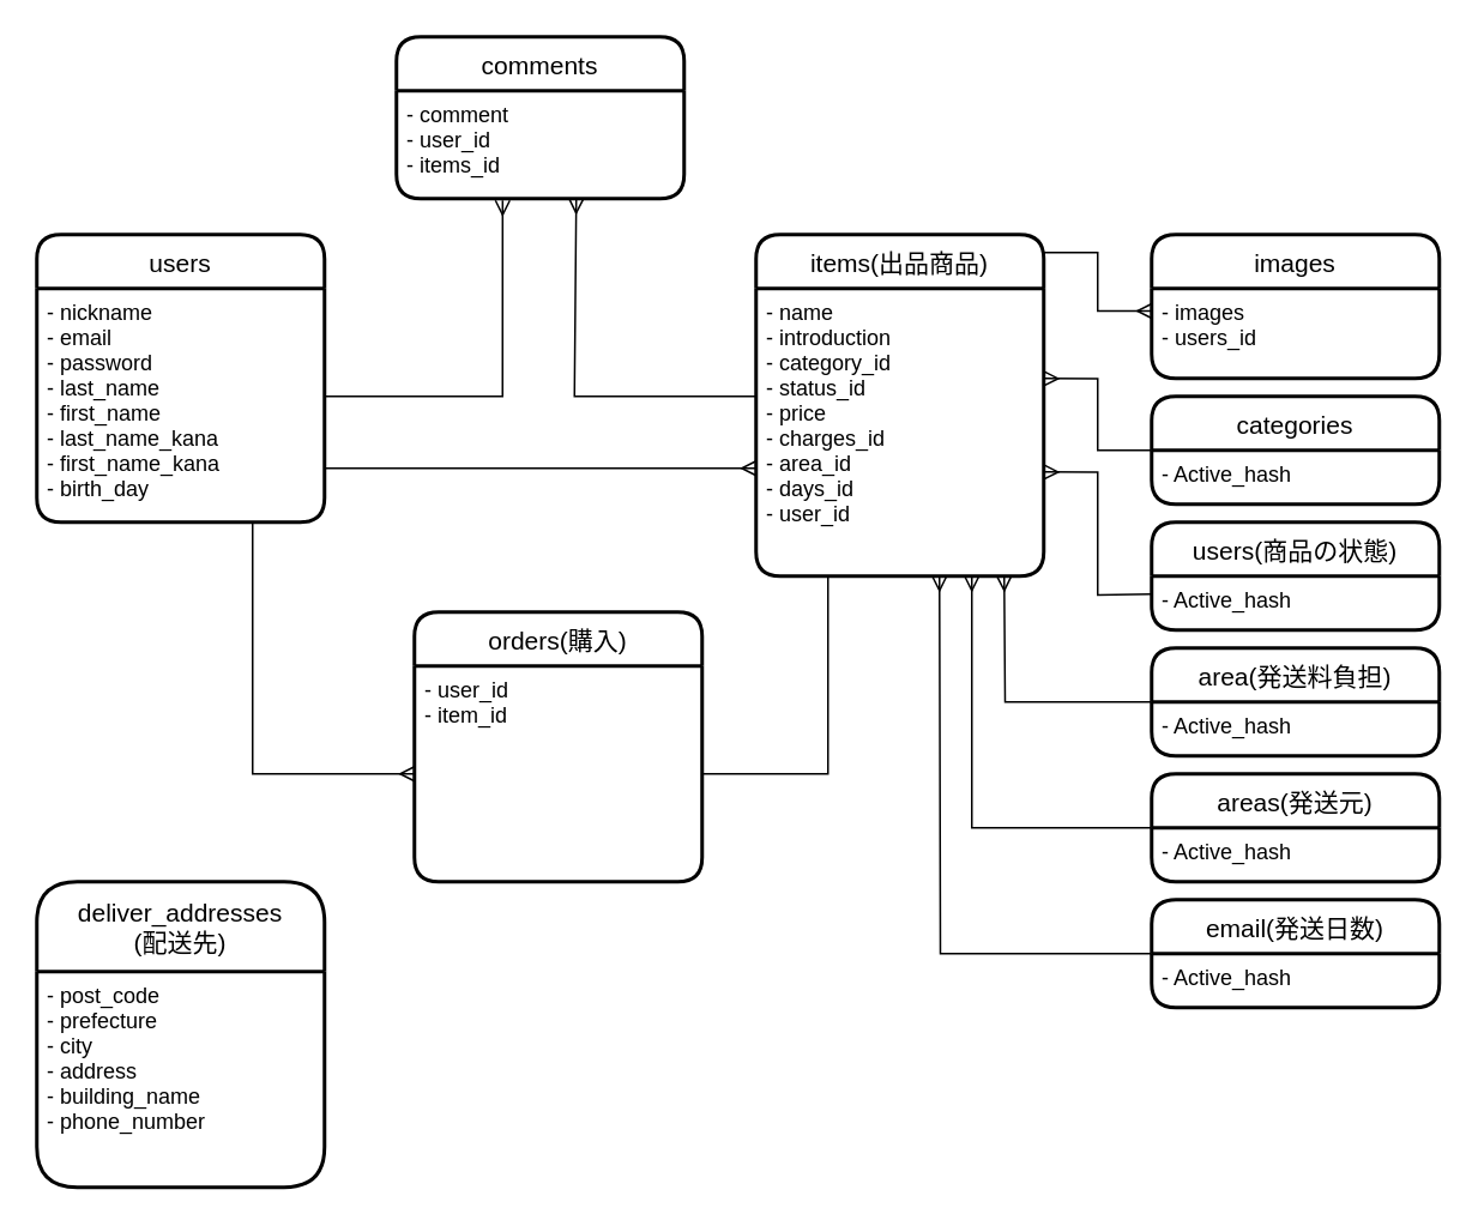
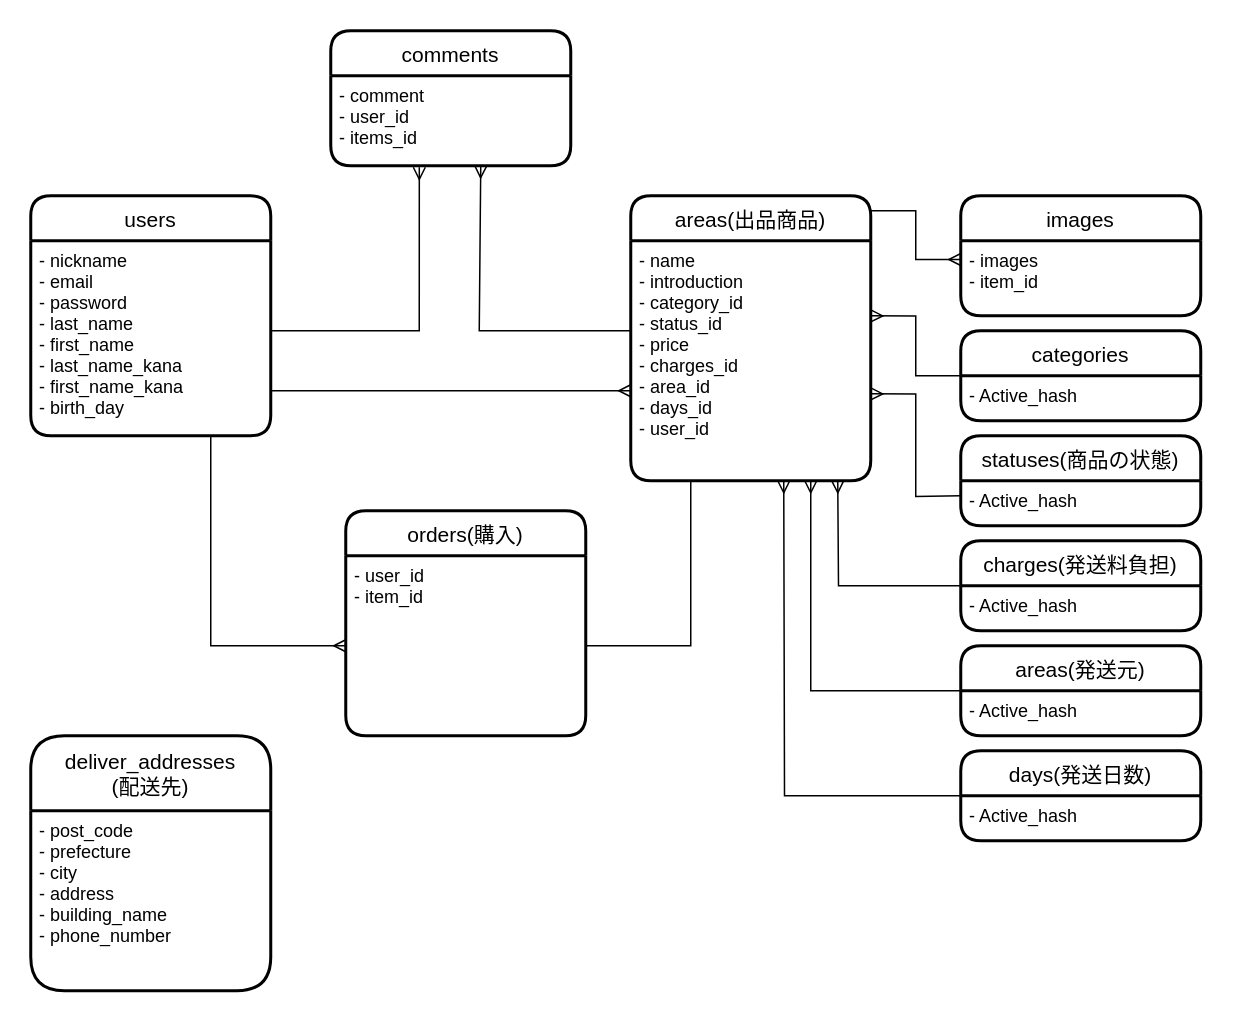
- <mxCell id="32" value="items(出品商品)" style="swimlane;childLayout=stackLayout;horizontal=1;startSize=30;horizontalStack=0;rounded=1;fontSize=14;fontStyle=0;strokeWidth=2;resizeParent=0;resizeLast=1;shadow=0;dashed=0;align=center;" parent="1" vertex="1"><mxGeometry x="420" y="130" width="160" height="190" as="geometry" /></mxCell>
+ <mxCell id="32" value="areas(出品商品)" style="swimlane;childLayout=stackLayout;horizontal=1;startSize=30;horizontalStack=0;rounded=1;fontSize=14;fontStyle=0;strokeWidth=2;resizeParent=0;resizeLast=1;shadow=0;dashed=0;align=center;" parent="1" vertex="1"><mxGeometry x="420" y="130" width="160" height="190" as="geometry" /></mxCell>
- <mxCell id="5" value="- images&#10;- users_id" style="align=left;strokeColor=none;fillColor=none;spacingLeft=4;fontSize=12;verticalAlign=top;resizable=0;rotatable=0;part=1;" parent="4" vertex="1"><mxGeometry y="30" width="160" height="50" as="geometry" /></mxCell>
+ <mxCell id="5" value="- images&#10;- item_id" style="align=left;strokeColor=none;fillColor=none;spacingLeft=4;fontSize=12;verticalAlign=top;resizable=0;rotatable=0;part=1;" parent="4" vertex="1"><mxGeometry y="30" width="160" height="50" as="geometry" /></mxCell>
- <mxCell id="8" value="users(商品の状態)" style="swimlane;childLayout=stackLayout;horizontal=1;startSize=30;horizontalStack=0;rounded=1;fontSize=14;fontStyle=0;strokeWidth=2;resizeParent=0;resizeLast=1;shadow=0;dashed=0;align=center;" parent="1" vertex="1"><mxGeometry x="640" y="290" width="160" height="60" as="geometry" /></mxCell>
+ <mxCell id="8" value="statuses(商品の状態)" style="swimlane;childLayout=stackLayout;horizontal=1;startSize=30;horizontalStack=0;rounded=1;fontSize=14;fontStyle=0;strokeWidth=2;resizeParent=0;resizeLast=1;shadow=0;dashed=0;align=center;" parent="1" vertex="1"><mxGeometry x="640" y="290" width="160" height="60" as="geometry" /></mxCell>
- <mxCell id="11" value="area(発送料負担)" style="swimlane;childLayout=stackLayout;horizontal=1;startSize=30;horizontalStack=0;rounded=1;fontSize=14;fontStyle=0;strokeWidth=2;resizeParent=0;resizeLast=1;shadow=0;dashed=0;align=center;" parent="1" vertex="1"><mxGeometry x="640" y="360" width="160" height="60" as="geometry" /></mxCell>
+ <mxCell id="11" value="charges(発送料負担)" style="swimlane;childLayout=stackLayout;horizontal=1;startSize=30;horizontalStack=0;rounded=1;fontSize=14;fontStyle=0;strokeWidth=2;resizeParent=0;resizeLast=1;shadow=0;dashed=0;align=center;" parent="1" vertex="1"><mxGeometry x="640" y="360" width="160" height="60" as="geometry" /></mxCell>
- <mxCell id="17" value="email(発送日数)" style="swimlane;childLayout=stackLayout;horizontal=1;startSize=30;horizontalStack=0;rounded=1;fontSize=14;fontStyle=0;strokeWidth=2;resizeParent=0;resizeLast=1;shadow=0;dashed=0;align=center;" parent="1" vertex="1"><mxGeometry x="640" y="500" width="160" height="60" as="geometry" /></mxCell>
+ <mxCell id="17" value="days(発送日数)" style="swimlane;childLayout=stackLayout;horizontal=1;startSize=30;horizontalStack=0;rounded=1;fontSize=14;fontStyle=0;strokeWidth=2;resizeParent=0;resizeLast=1;shadow=0;dashed=0;align=center;" parent="1" vertex="1"><mxGeometry x="640" y="500" width="160" height="60" as="geometry" /></mxCell>
